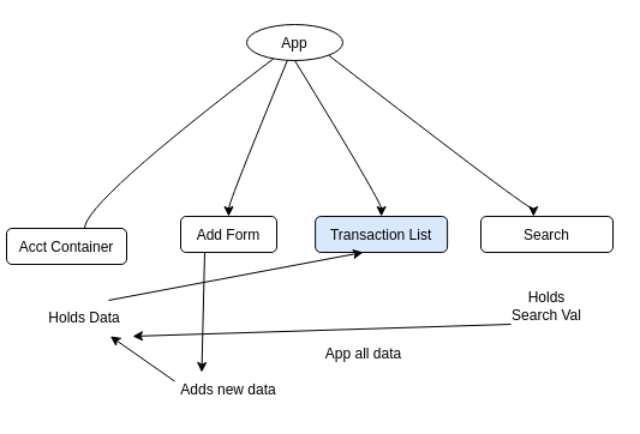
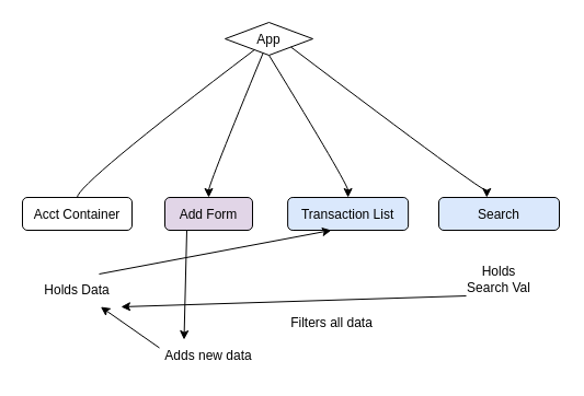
- <mxCell id="2" value="App" style="ellipse" vertex="1" parent="1"><mxGeometry x="205" y="20" width="80" height="30" as="geometry" /></mxCell>
+ <mxCell id="2" value="App" style="rhombus;" vertex="1" parent="1"><mxGeometry x="205" y="20" width="80" height="30" as="geometry" /></mxCell>
- <mxCell id="6" value="Add Form" style="rounded=1;" vertex="1" parent="1"><mxGeometry x="150" y="180" width="80" height="30" as="geometry" /></mxCell>
+ <mxCell id="6" value="Add Form" style="rounded=1;fillColor=#e1d5e7;" vertex="1" parent="1"><mxGeometry x="150" y="180" width="80" height="30" as="geometry" /></mxCell>
- <mxCell id="10" value="Search" style="rounded=1;" vertex="1" parent="1"><mxGeometry x="400.003" y="180" width="110" height="30" as="geometry" /></mxCell>
+ <mxCell id="10" value="Search" style="rounded=1;fillColor=#dae8fc;" vertex="1" parent="1"><mxGeometry x="400.003" y="180" width="110" height="30" as="geometry" /></mxCell>
- <mxCell id="3" value="Acct Container" style="rounded=1;" vertex="1" parent="1"><mxGeometry x="5" y="190" width="100" height="30" as="geometry" /></mxCell>
+ <mxCell id="3" value="Acct Container" style="rounded=1;" vertex="1" parent="1"><mxGeometry x="20" y="180" width="100" height="30" as="geometry" /></mxCell>
- <mxCell id="16" value="App all data" style="text;strokeColor=none;align=center;fillColor=none;html=1;verticalAlign=middle;whiteSpace=wrap;rounded=0;" vertex="1" parent="1"><mxGeometry x="255" y="280" width="95" height="30" as="geometry" /></mxCell>
+ <mxCell id="16" value="Filters all data" style="text;strokeColor=none;align=center;fillColor=none;html=1;verticalAlign=middle;whiteSpace=wrap;rounded=0;" vertex="1" parent="1"><mxGeometry x="255" y="280" width="95" height="30" as="geometry" /></mxCell>
